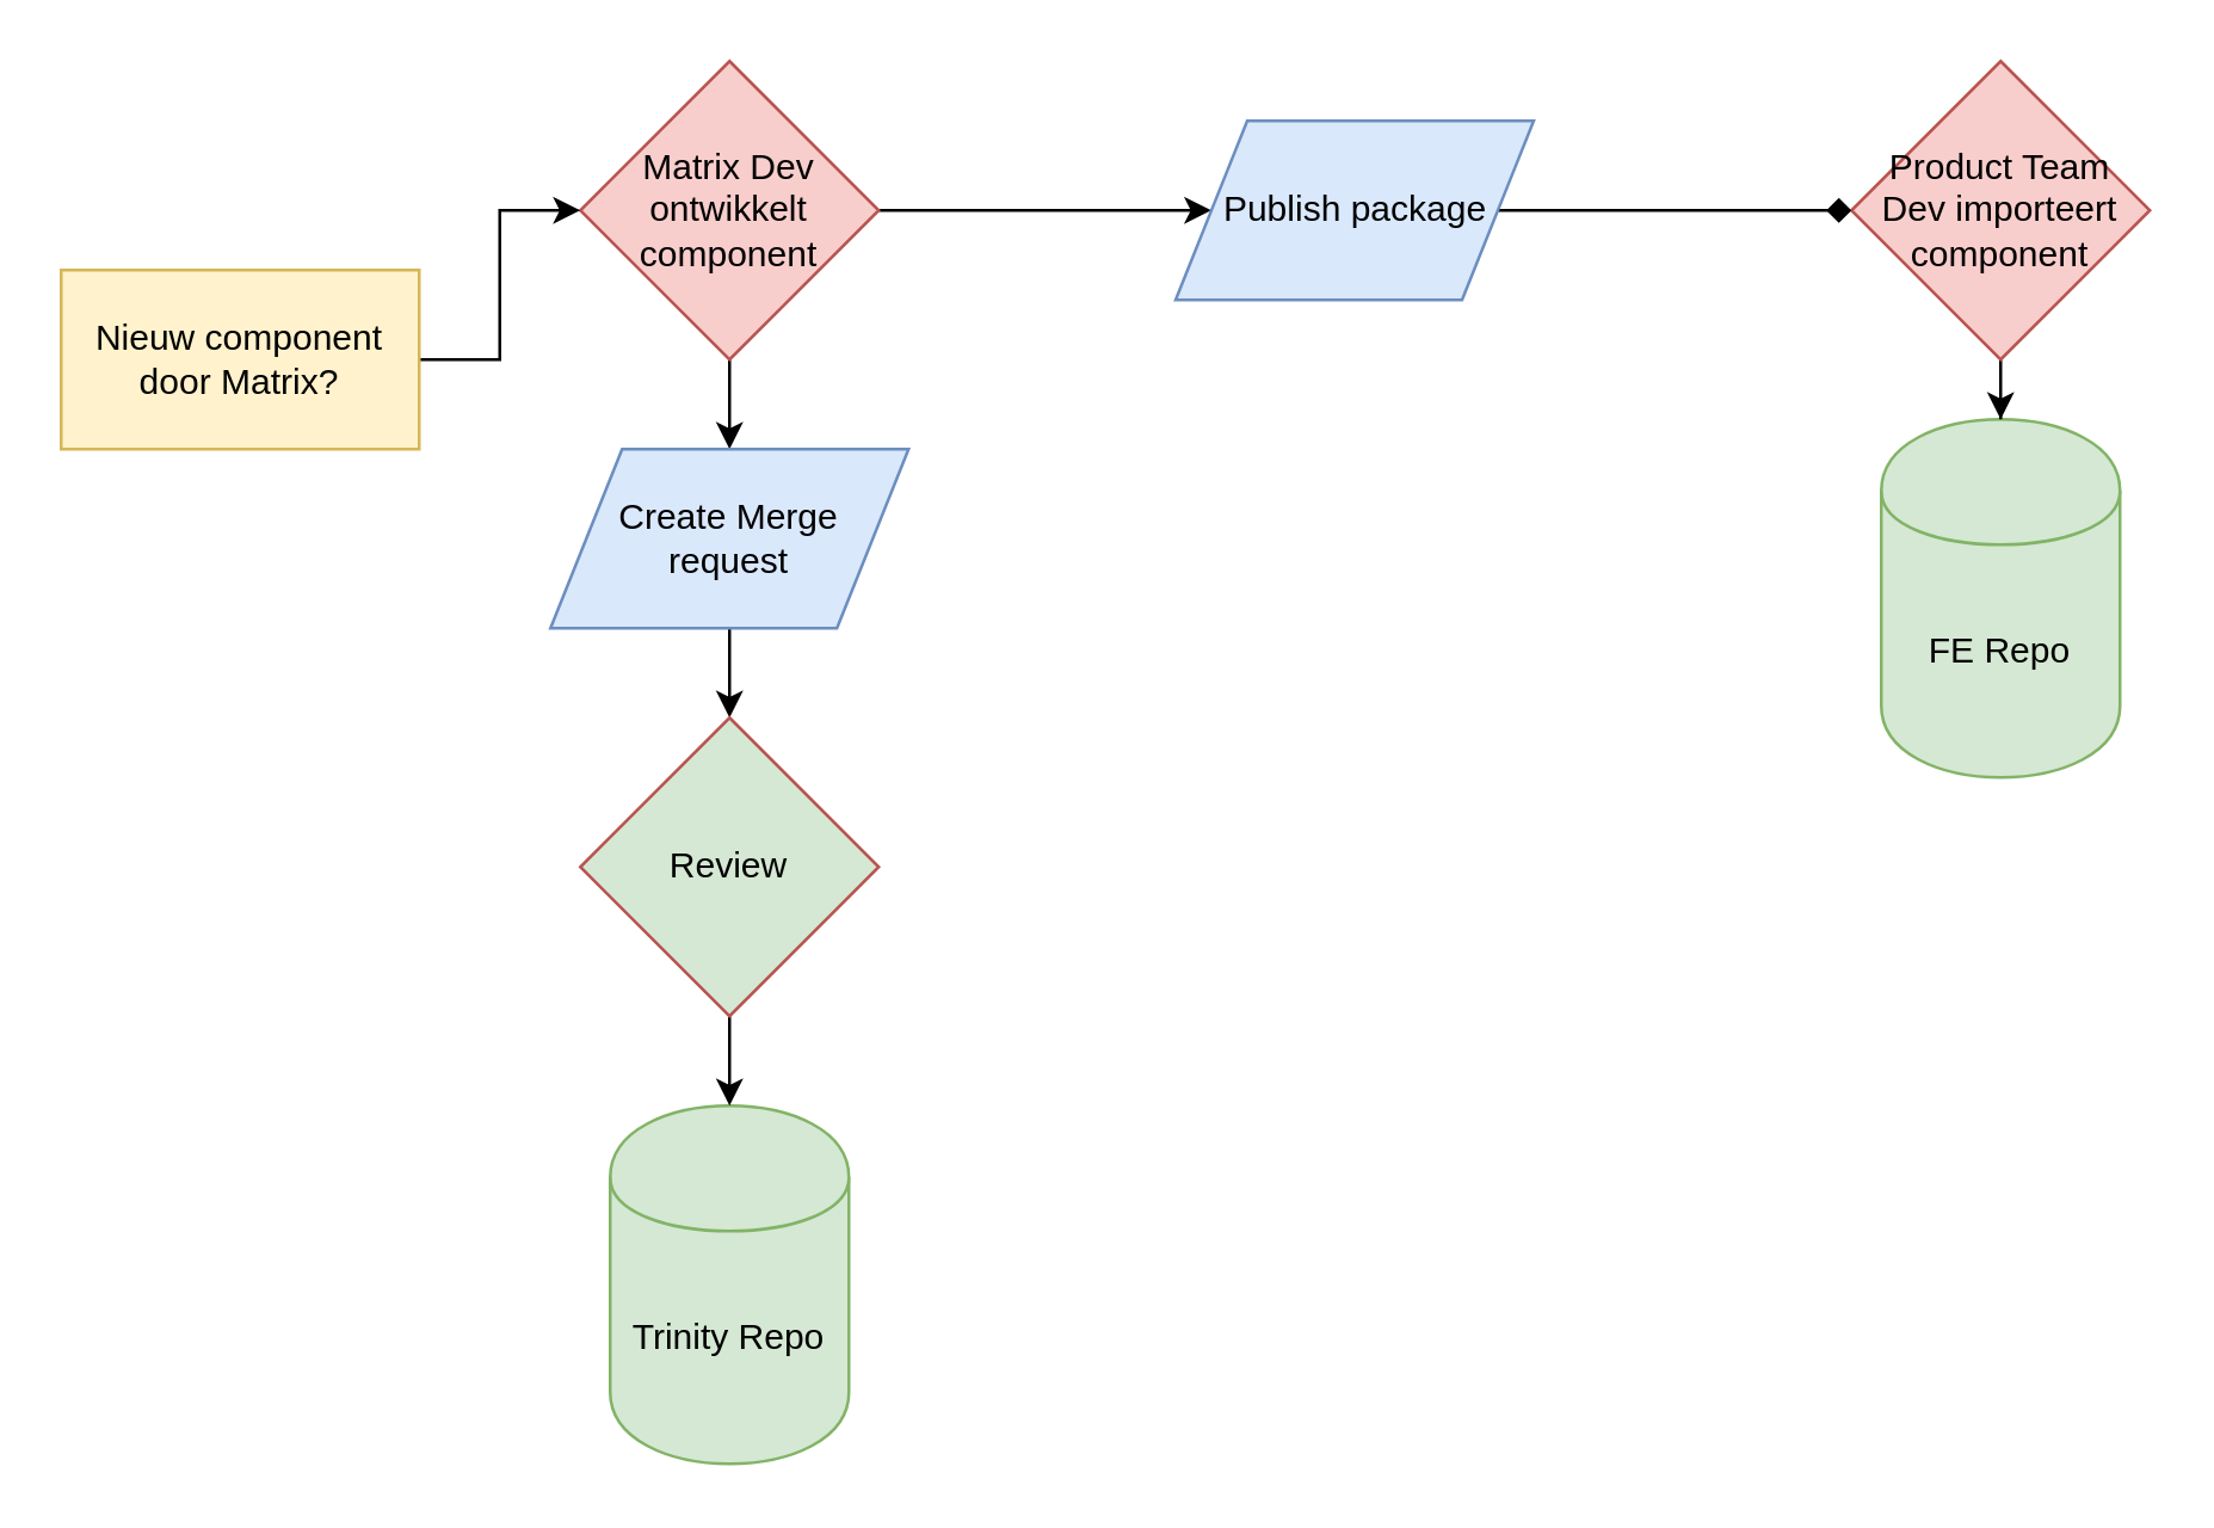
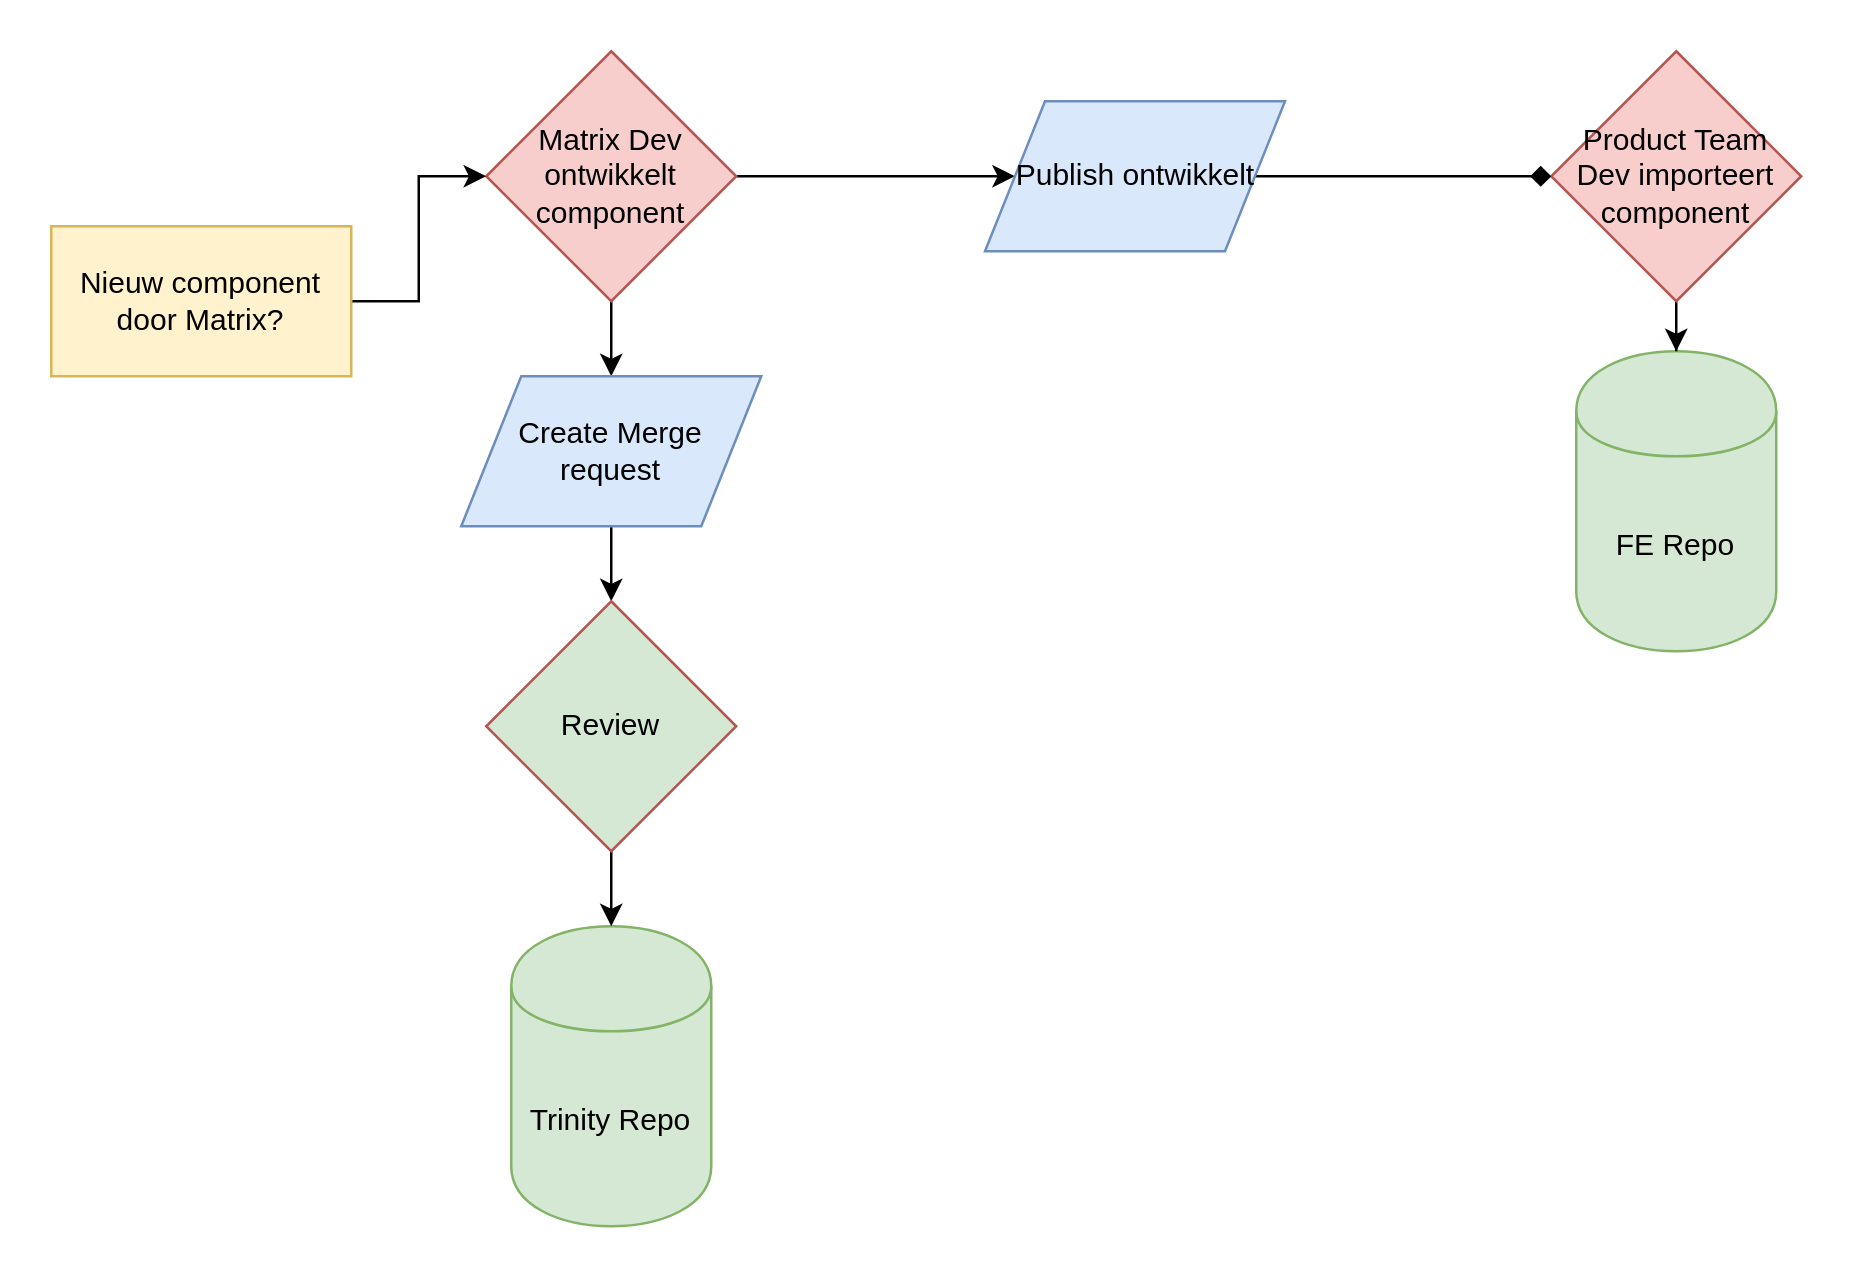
- <mxCell id="12" value="Publish package" style="shape=parallelogram;perimeter=parallelogramPerimeter;whiteSpace=wrap;html=1;fillColor=#dae8fc;strokeColor=#6c8ebf;" vertex="1" parent="1"><mxGeometry x="393.5" y="40" width="120" height="60" as="geometry" /></mxCell>
+ <mxCell id="12" value="Publish ontwikkelt" style="shape=parallelogram;perimeter=parallelogramPerimeter;whiteSpace=wrap;html=1;fillColor=#dae8fc;strokeColor=#6c8ebf;" vertex="1" parent="1"><mxGeometry x="393.5" y="40" width="120" height="60" as="geometry" /></mxCell>
